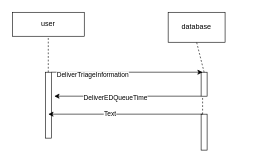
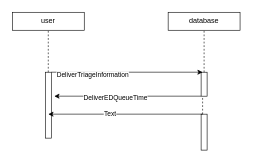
- <mxCell id="3" value="user" style="rounded=0;whiteSpace=wrap;html=1;" vertex="1" parent="1"><mxGeometry x="20" y="20" width="120" height="40" as="geometry" /></mxCell>
+ <mxCell id="3" value="user" style="rounded=0;whiteSpace=wrap;html=1;" vertex="1" parent="1"><mxGeometry x="20" y="20" width="120" height="30" as="geometry" /></mxCell>
- <mxCell id="2" value="&lt;div&gt;database&lt;/div&gt;" style="rounded=0;whiteSpace=wrap;html=1;" vertex="1" parent="1"><mxGeometry x="280" y="20" width="95" height="50" as="geometry" /></mxCell>
+ <mxCell id="2" value="&lt;div&gt;database&lt;/div&gt;" style="rounded=0;whiteSpace=wrap;html=1;" vertex="1" parent="1"><mxGeometry x="280" y="20" width="120" height="30" as="geometry" /></mxCell>
